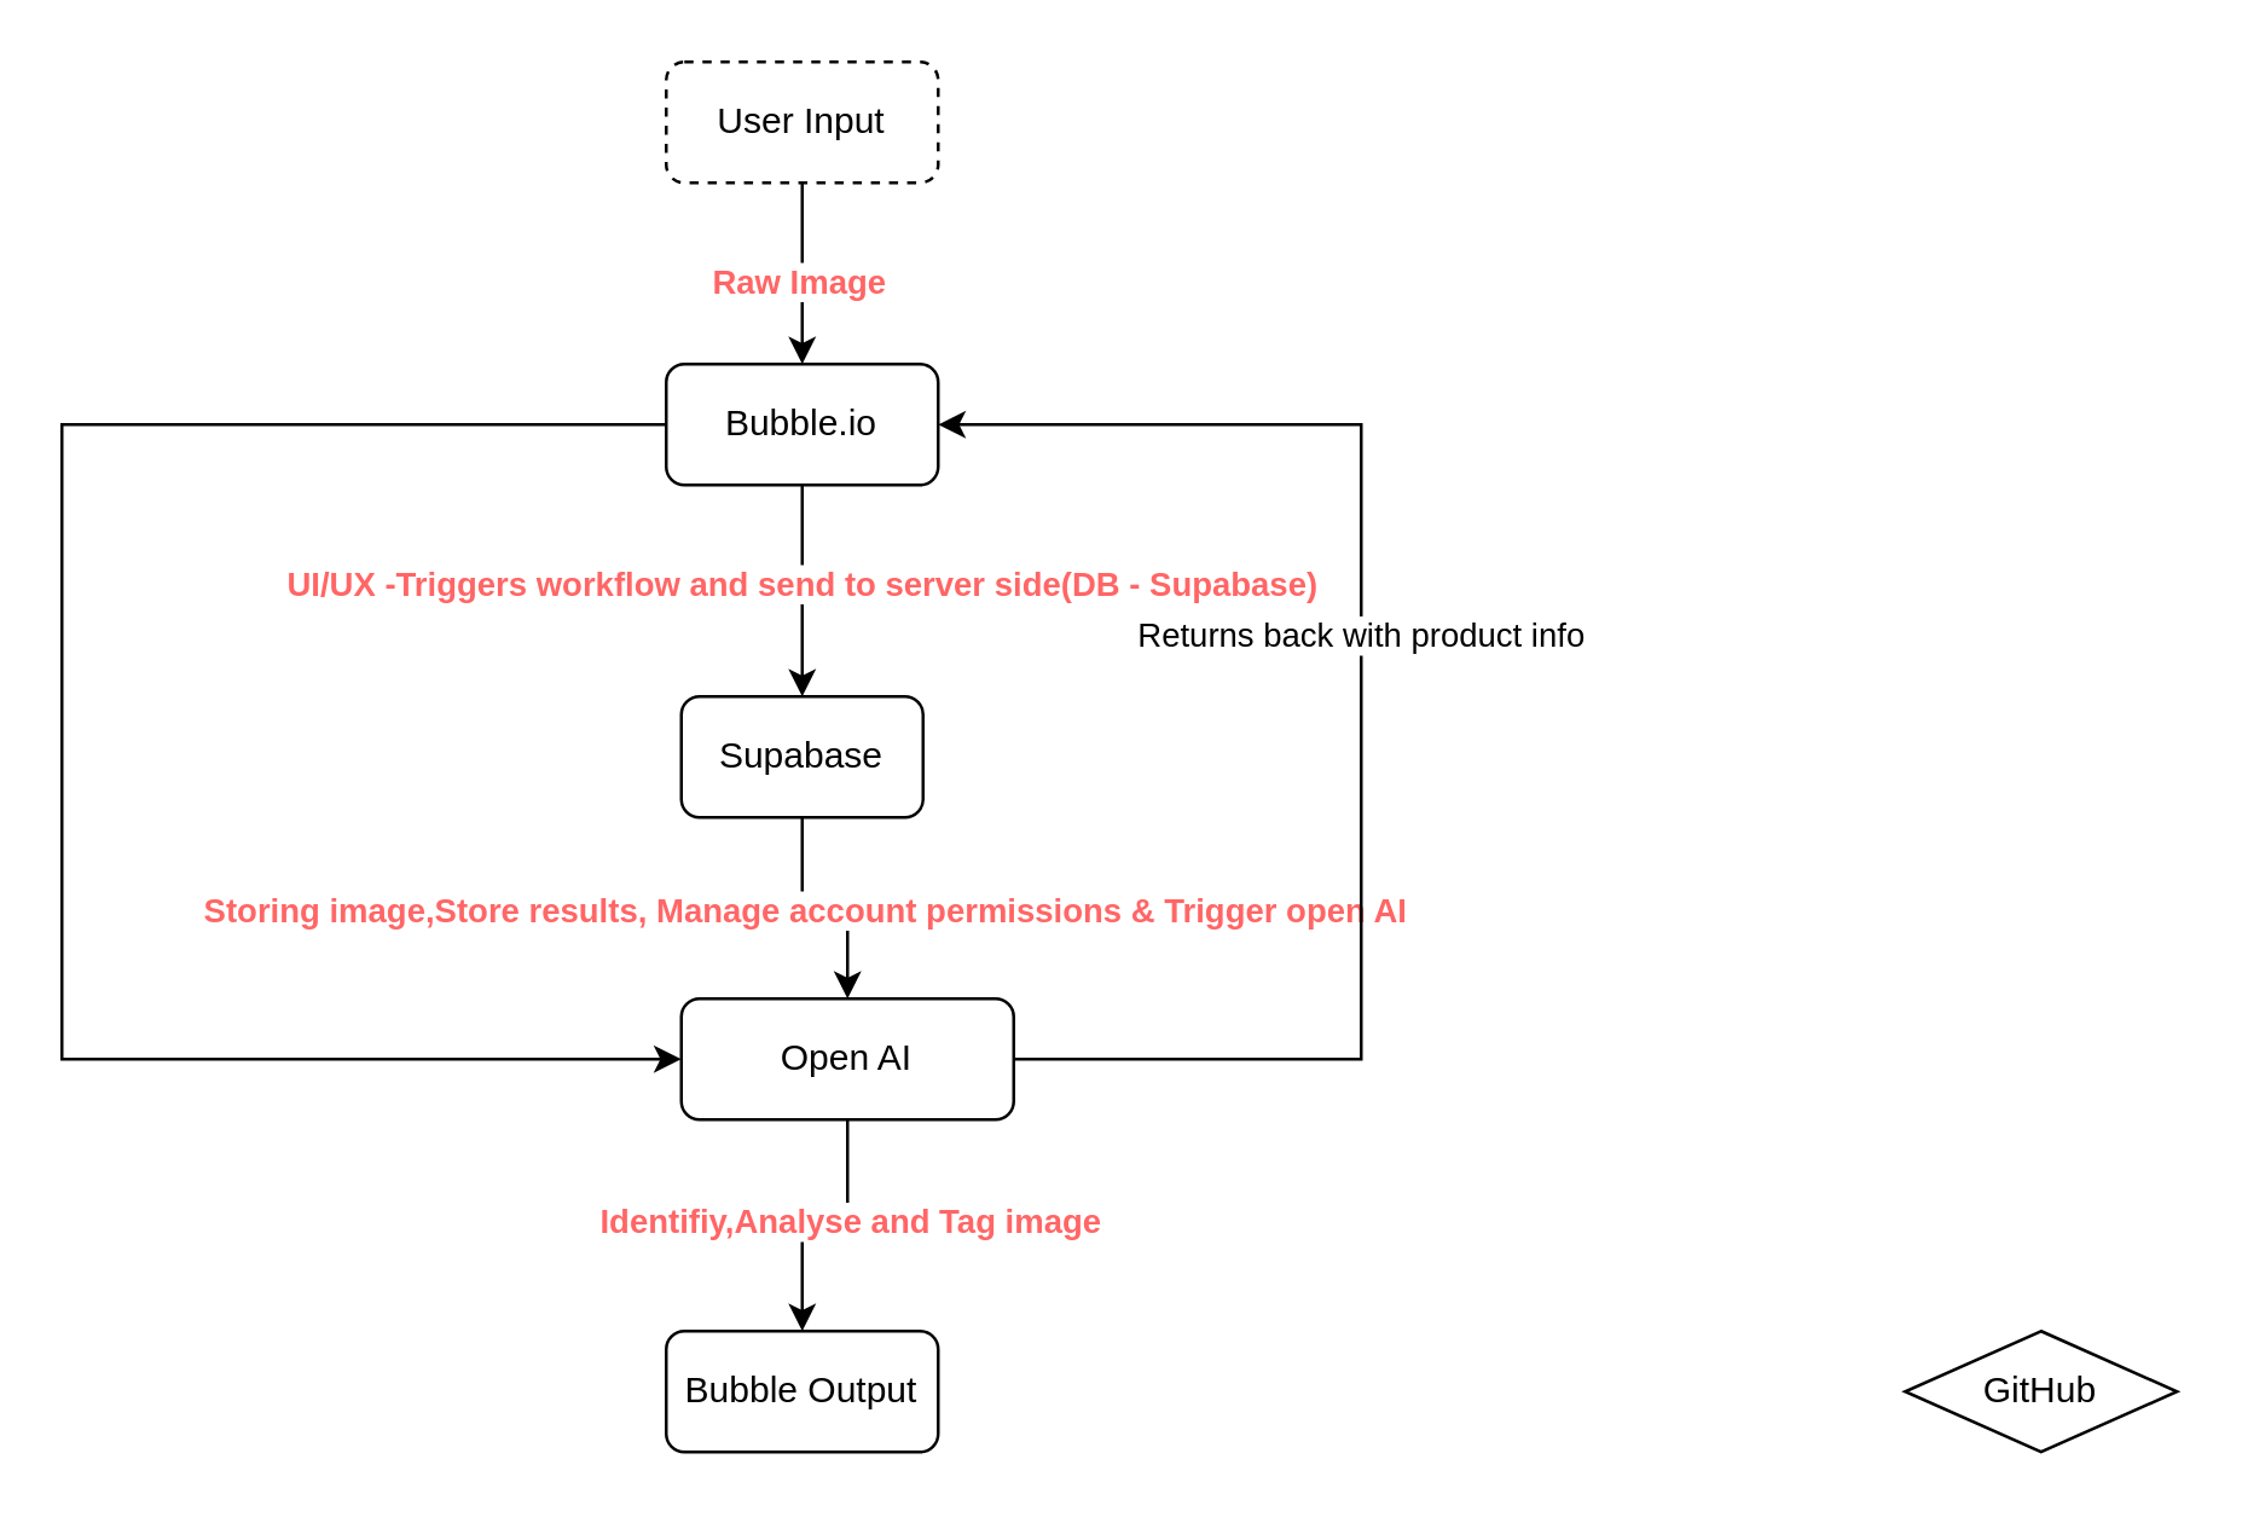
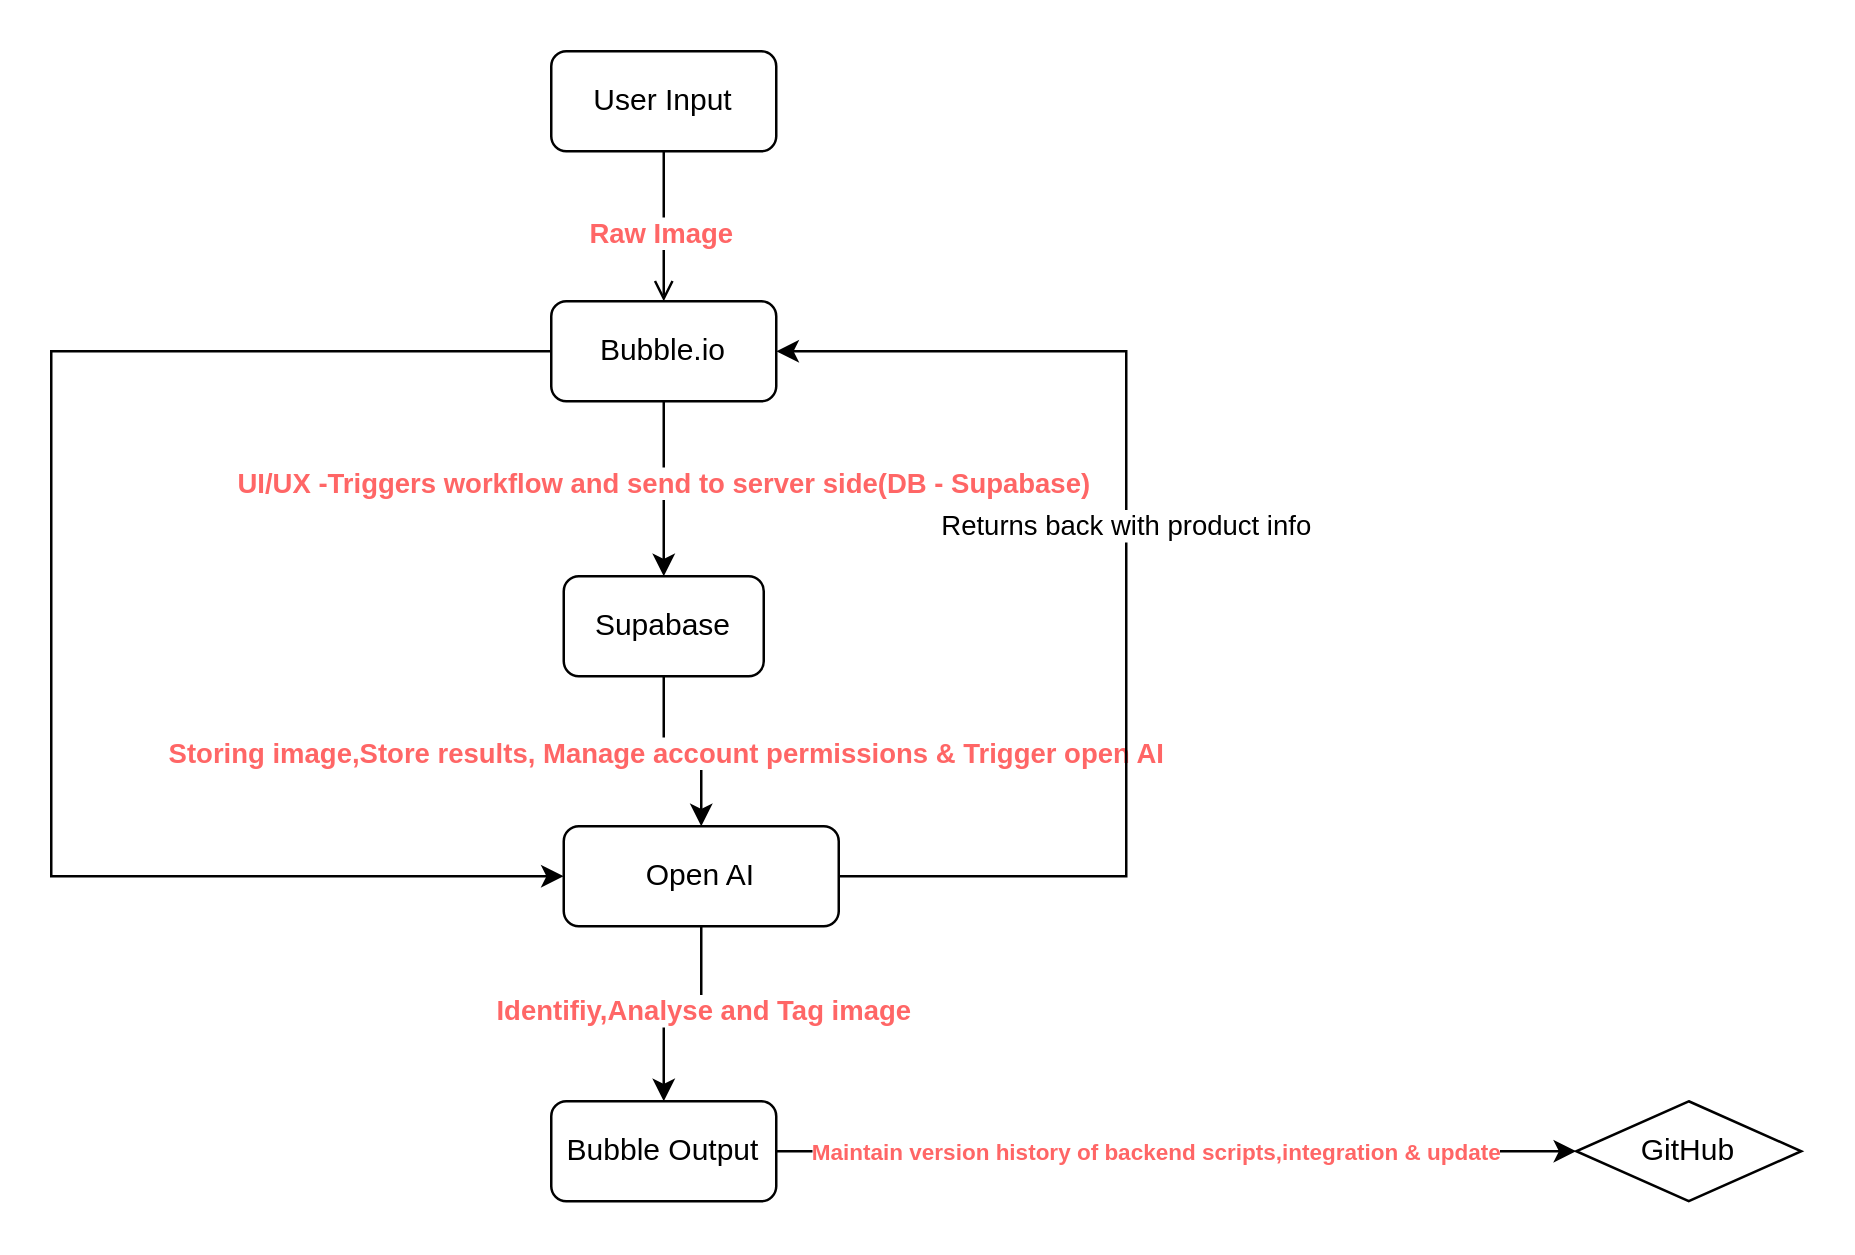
- <mxCell id="19" value="User Input" style="rounded=1;whiteSpace=wrap;html=1;dashed=1;" vertex="1" parent="1"><mxGeometry x="220" y="20" width="90" height="40" as="geometry" /></mxCell>
+ <mxCell id="19" value="User Input" style="rounded=1;whiteSpace=wrap;html=1;" vertex="1" parent="1"><mxGeometry x="220" y="20" width="90" height="40" as="geometry" /></mxCell>
- <mxCell id="17" style="edgeStyle=orthogonalEdgeStyle;rounded=0;orthogonalLoop=1;jettySize=auto;html=1;" edge="1" parent="1" source="19" target="8"><mxGeometry relative="1" as="geometry" /></mxCell>
+ <mxCell id="17" style="edgeStyle=orthogonalEdgeStyle;rounded=0;orthogonalLoop=1;jettySize=auto;html=1;endArrow=open;" edge="1" parent="1" source="19" target="8"><mxGeometry relative="1" as="geometry" /></mxCell>
+ <mxCell id="9" style="edgeStyle=orthogonalEdgeStyle;rounded=0;orthogonalLoop=1;jettySize=auto;html=1;" edge="1" parent="1" source="11" target="20"><mxGeometry relative="1" as="geometry" /></mxCell>
+ <mxCell id="10" value="&lt;font color=&quot;#ff6666&quot;&gt;&lt;b&gt;Maintain version history of backend scripts,integration &amp;amp; update&lt;/b&gt;&lt;/font&gt;" style="edgeLabel;html=1;align=center;verticalAlign=middle;resizable=0;points=[];fontSize=9;" vertex="1" connectable="0" parent="9"><mxGeometry x="-0.267" y="-2" relative="1" as="geometry"><mxPoint x="34" y="-2" as="offset" /></mxGeometry></mxCell>
